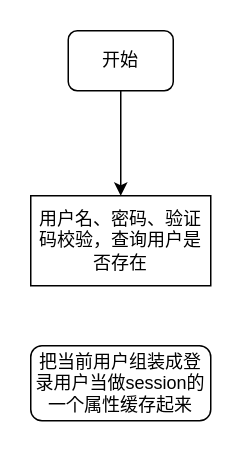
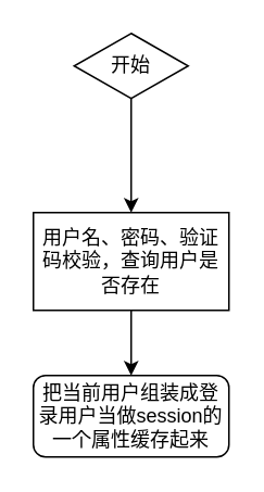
- <mxCell id="3" value="开始" style="rounded=1;whiteSpace=wrap;html=1;" vertex="1" parent="1"><mxGeometry x="45" y="20" width="70" height="40" as="geometry" /></mxCell>
+ <mxCell id="3" value="开始" style="rhombus;whiteSpace=wrap;html=1;" vertex="1" parent="1"><mxGeometry x="45" y="20" width="70" height="40" as="geometry" /></mxCell>
+ <mxCell id="4" value="" style="edgeStyle=orthogonalEdgeStyle;rounded=0;orthogonalLoop=1;jettySize=auto;html=1;" edge="1" parent="1" source="5" target="6"><mxGeometry relative="1" as="geometry" /></mxCell>
